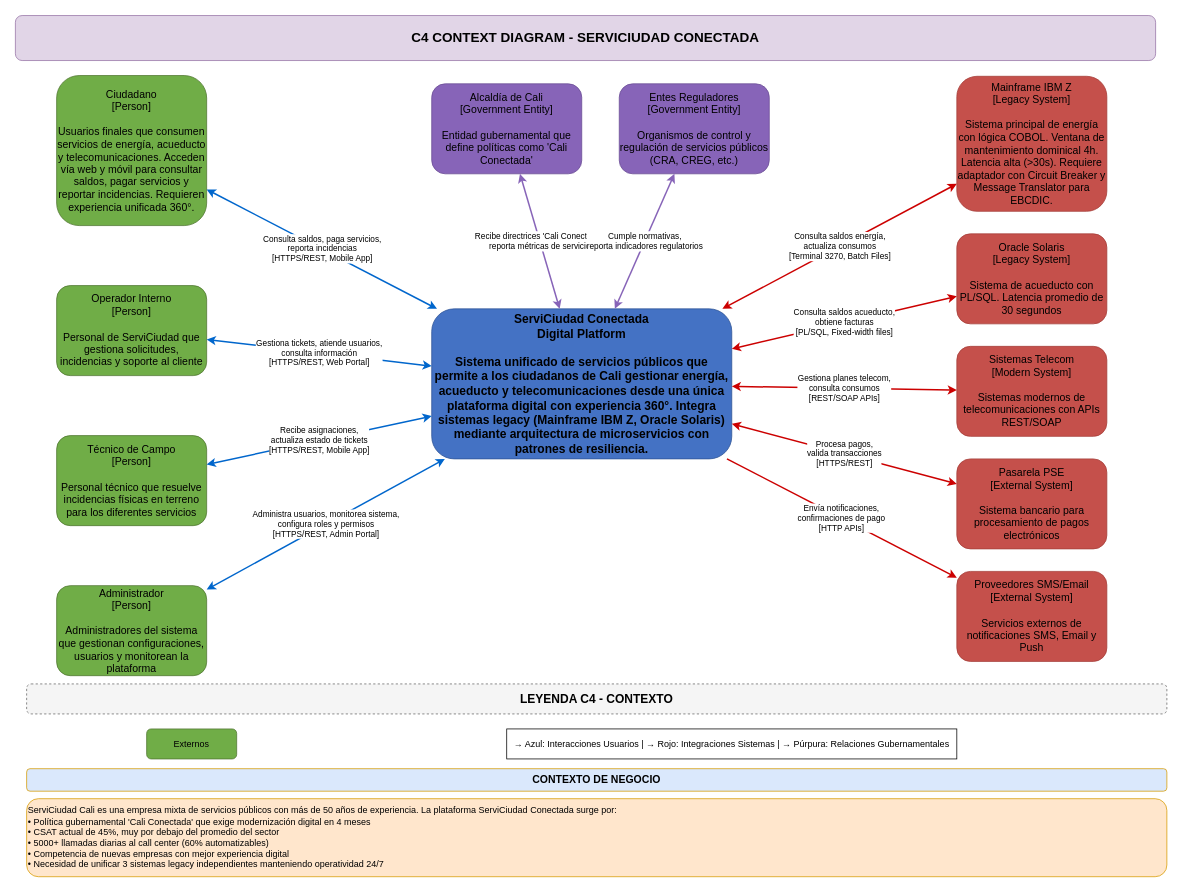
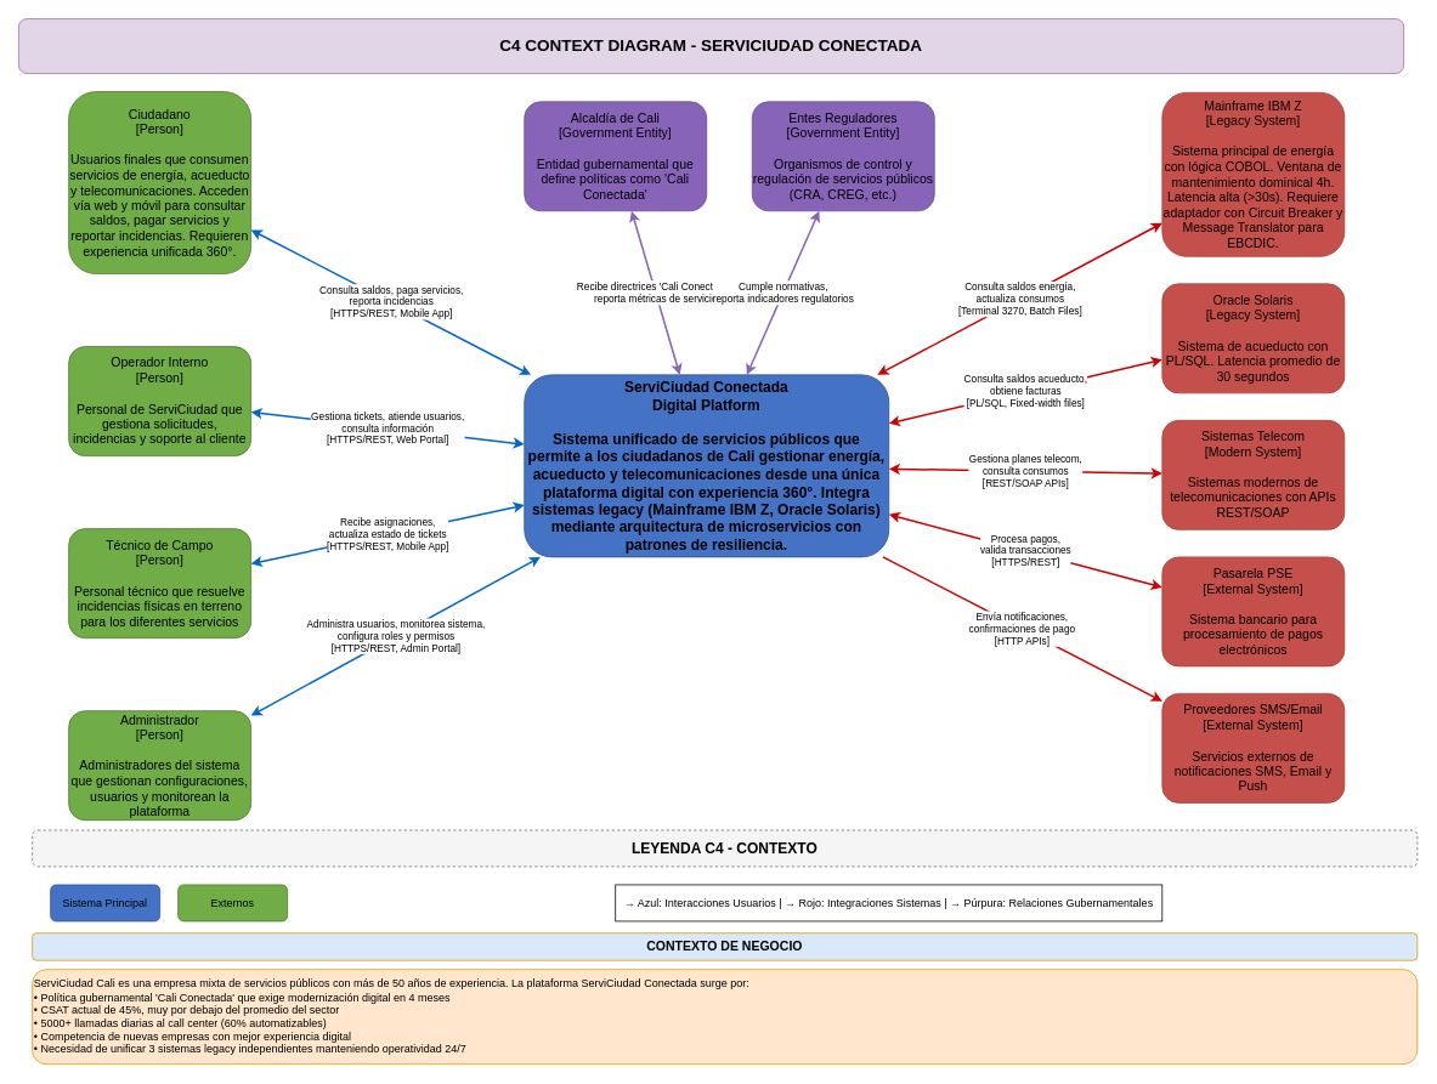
+ <mxCell id="27" value="Sistema Principal" style="rounded=1;whiteSpace=wrap;html=1;fillColor=#4472C4;strokeColor=#2E5394;fontColor=#000000;fontSize=12;" vertex="1" parent="1"><mxGeometry x="55" y="971" width="120" height="40" as="geometry" /></mxCell>
